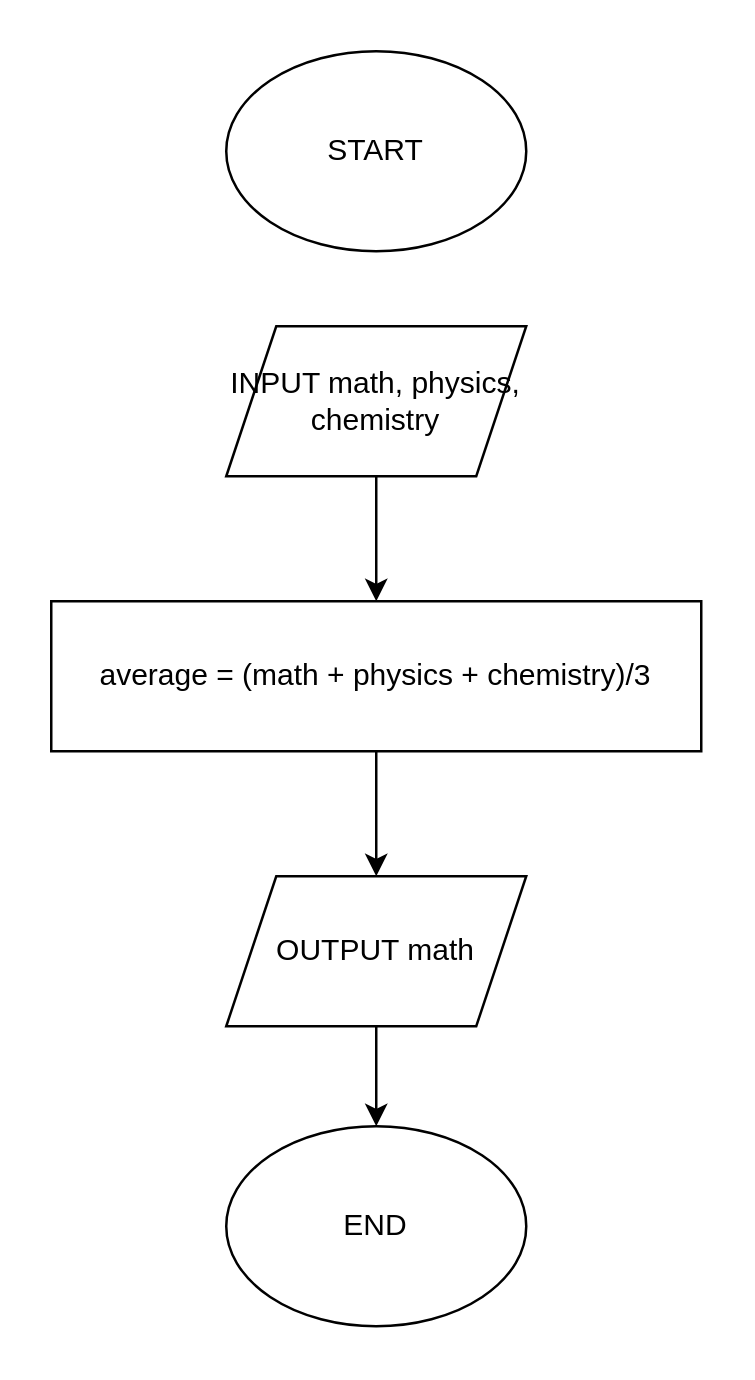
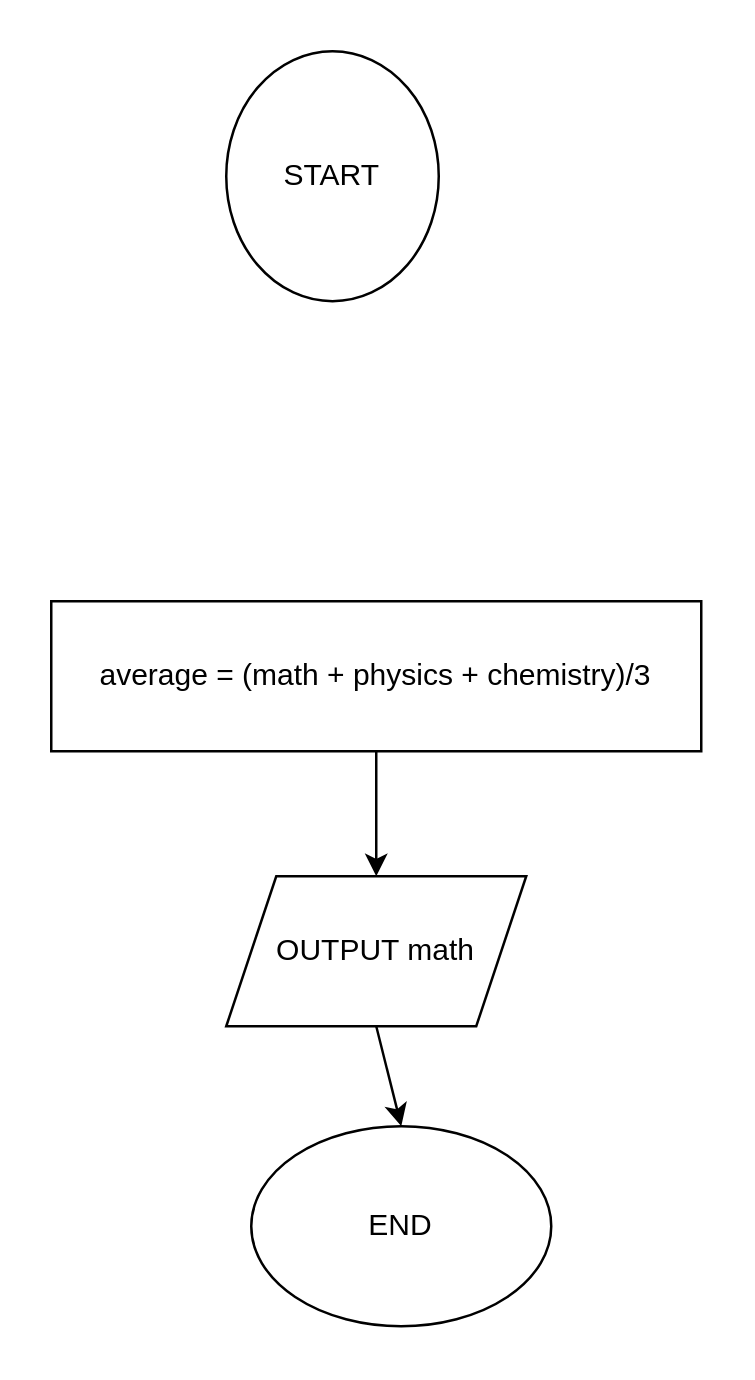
- <mxCell id="2" value="START" style="ellipse;whiteSpace=wrap;html=1;" vertex="1" parent="1"><mxGeometry x="90" y="20" width="120" height="80" as="geometry" /></mxCell>
+ <mxCell id="2" value="START" style="ellipse;whiteSpace=wrap;html=1;" vertex="1" parent="1"><mxGeometry x="90" y="20" width="85" height="100" as="geometry" /></mxCell>
- <mxCell id="3" value="INPUT math, physics, chemistry" style="shape=parallelogram;perimeter=parallelogramPerimeter;whiteSpace=wrap;html=1;fixedSize=1;" vertex="1" parent="1"><mxGeometry x="90" y="130" width="120" height="60" as="geometry" /></mxCell>
- <mxCell id="7" value="" style="endArrow=classic;html=1;rounded=0;exitX=0.5;exitY=1;exitDx=0;exitDy=0;" edge="1" parent="1" source="3" target="4"><mxGeometry width="50" height="50" relative="1" as="geometry"><mxPoint x="170" y="310" as="sourcePoint" /><mxPoint x="220" y="260" as="targetPoint" /></mxGeometry></mxCell>
- <mxCell id="6" value="END" style="ellipse;whiteSpace=wrap;html=1;" vertex="1" parent="1"><mxGeometry x="90" y="450" width="120" height="80" as="geometry" /></mxCell>
+ <mxCell id="6" value="END" style="ellipse;whiteSpace=wrap;html=1;" vertex="1" parent="1"><mxGeometry x="100" y="450" width="120" height="80" as="geometry" /></mxCell>
